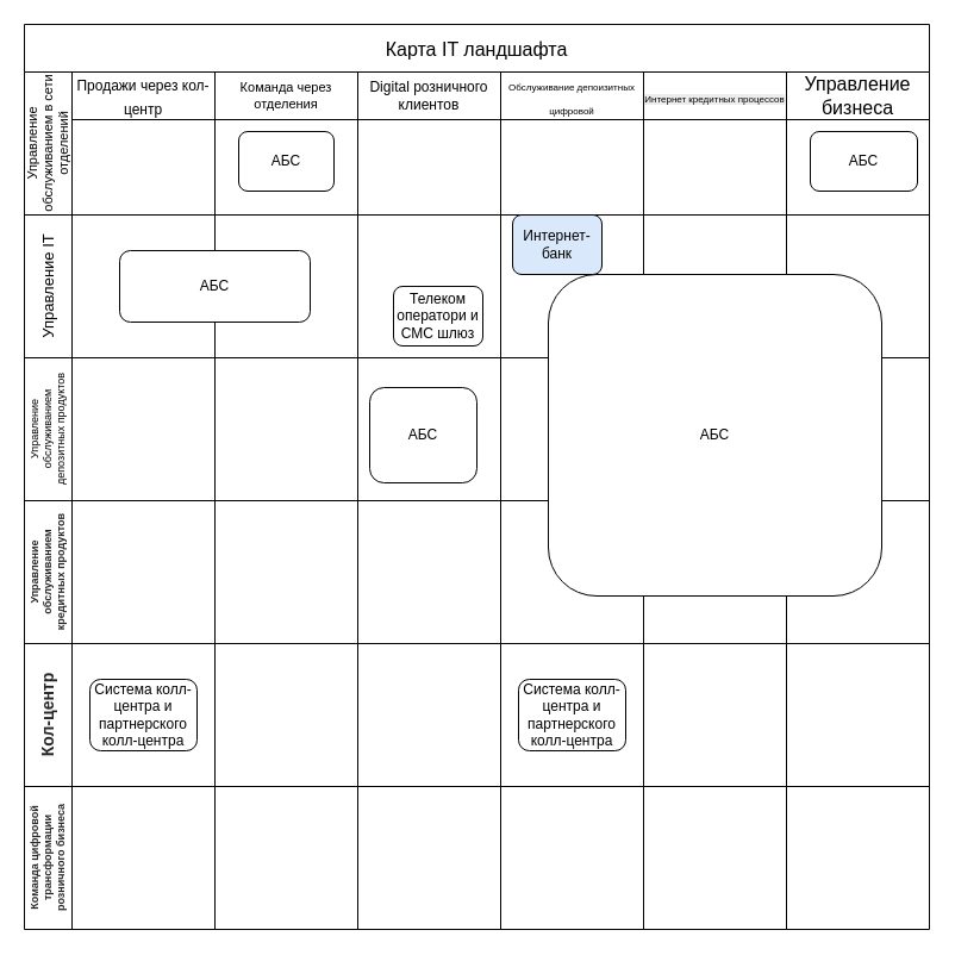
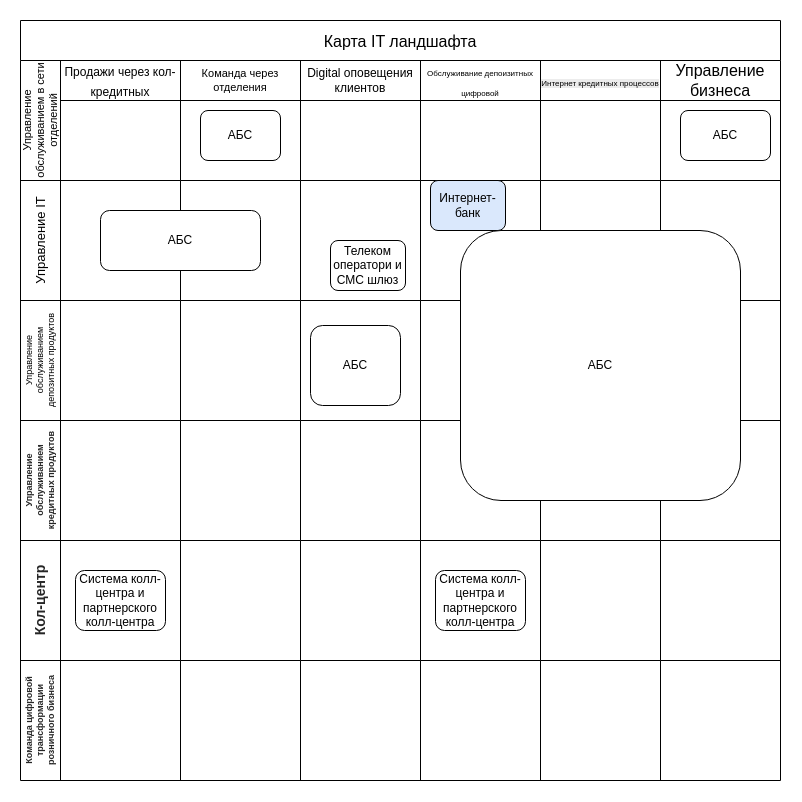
- <mxCell id="4" value="&lt;font style=&quot;font-size: 12px;&quot;&gt;Продажи через кол-центр&lt;/font&gt;" style="swimlane;swimlaneHead=0;swimlaneBody=0;fontStyle=0;strokeColor=inherit;connectable=0;fillColor=none;startSize=40;collapsible=0;recursiveResize=0;expand=0;fontSize=16;html=1;whiteSpace=wrap;" vertex="1" parent="3"><mxGeometry x="40" width="120" height="120" as="geometry"><mxRectangle width="120" height="120" as="alternateBounds" /></mxGeometry></mxCell>
+ <mxCell id="4" value="&lt;font style=&quot;font-size: 12px;&quot;&gt;Продажи через кол-кредитных&lt;/font&gt;" style="swimlane;swimlaneHead=0;swimlaneBody=0;fontStyle=0;strokeColor=inherit;connectable=0;fillColor=none;startSize=40;collapsible=0;recursiveResize=0;expand=0;fontSize=16;html=1;whiteSpace=wrap;" vertex="1" parent="3"><mxGeometry x="40" width="120" height="120" as="geometry"><mxRectangle width="120" height="120" as="alternateBounds" /></mxGeometry></mxCell>
- <mxCell id="7" value="Digital розничного клиентов" style="swimlane;swimlaneHead=0;swimlaneBody=0;fontStyle=0;strokeColor=inherit;connectable=0;fillColor=none;startSize=40;collapsible=0;recursiveResize=0;expand=0;fontSize=12;html=1;whiteSpace=wrap;" vertex="1" parent="3"><mxGeometry x="280" width="120" height="120" as="geometry"><mxRectangle width="120" height="120" as="alternateBounds" /></mxGeometry></mxCell>
+ <mxCell id="7" value="Digital оповещения клиентов" style="swimlane;swimlaneHead=0;swimlaneBody=0;fontStyle=0;strokeColor=inherit;connectable=0;fillColor=none;startSize=40;collapsible=0;recursiveResize=0;expand=0;fontSize=12;html=1;whiteSpace=wrap;" vertex="1" parent="3"><mxGeometry x="280" width="120" height="120" as="geometry"><mxRectangle width="120" height="120" as="alternateBounds" /></mxGeometry></mxCell>
